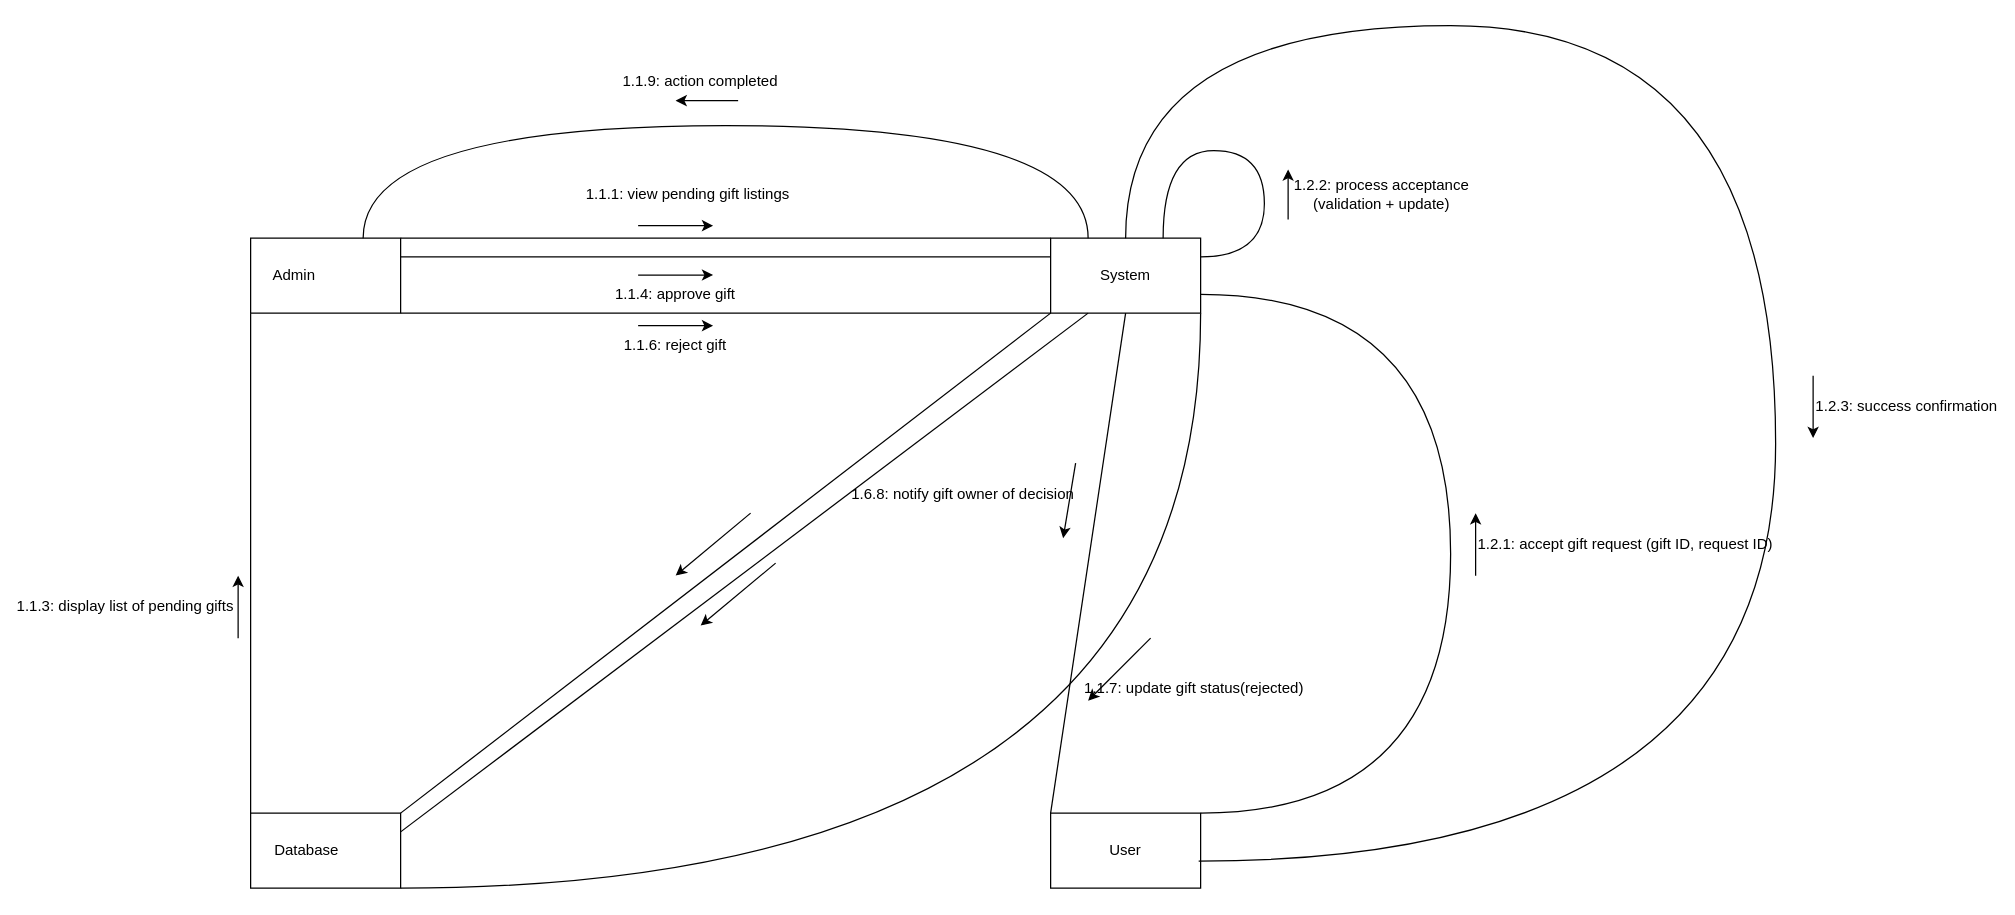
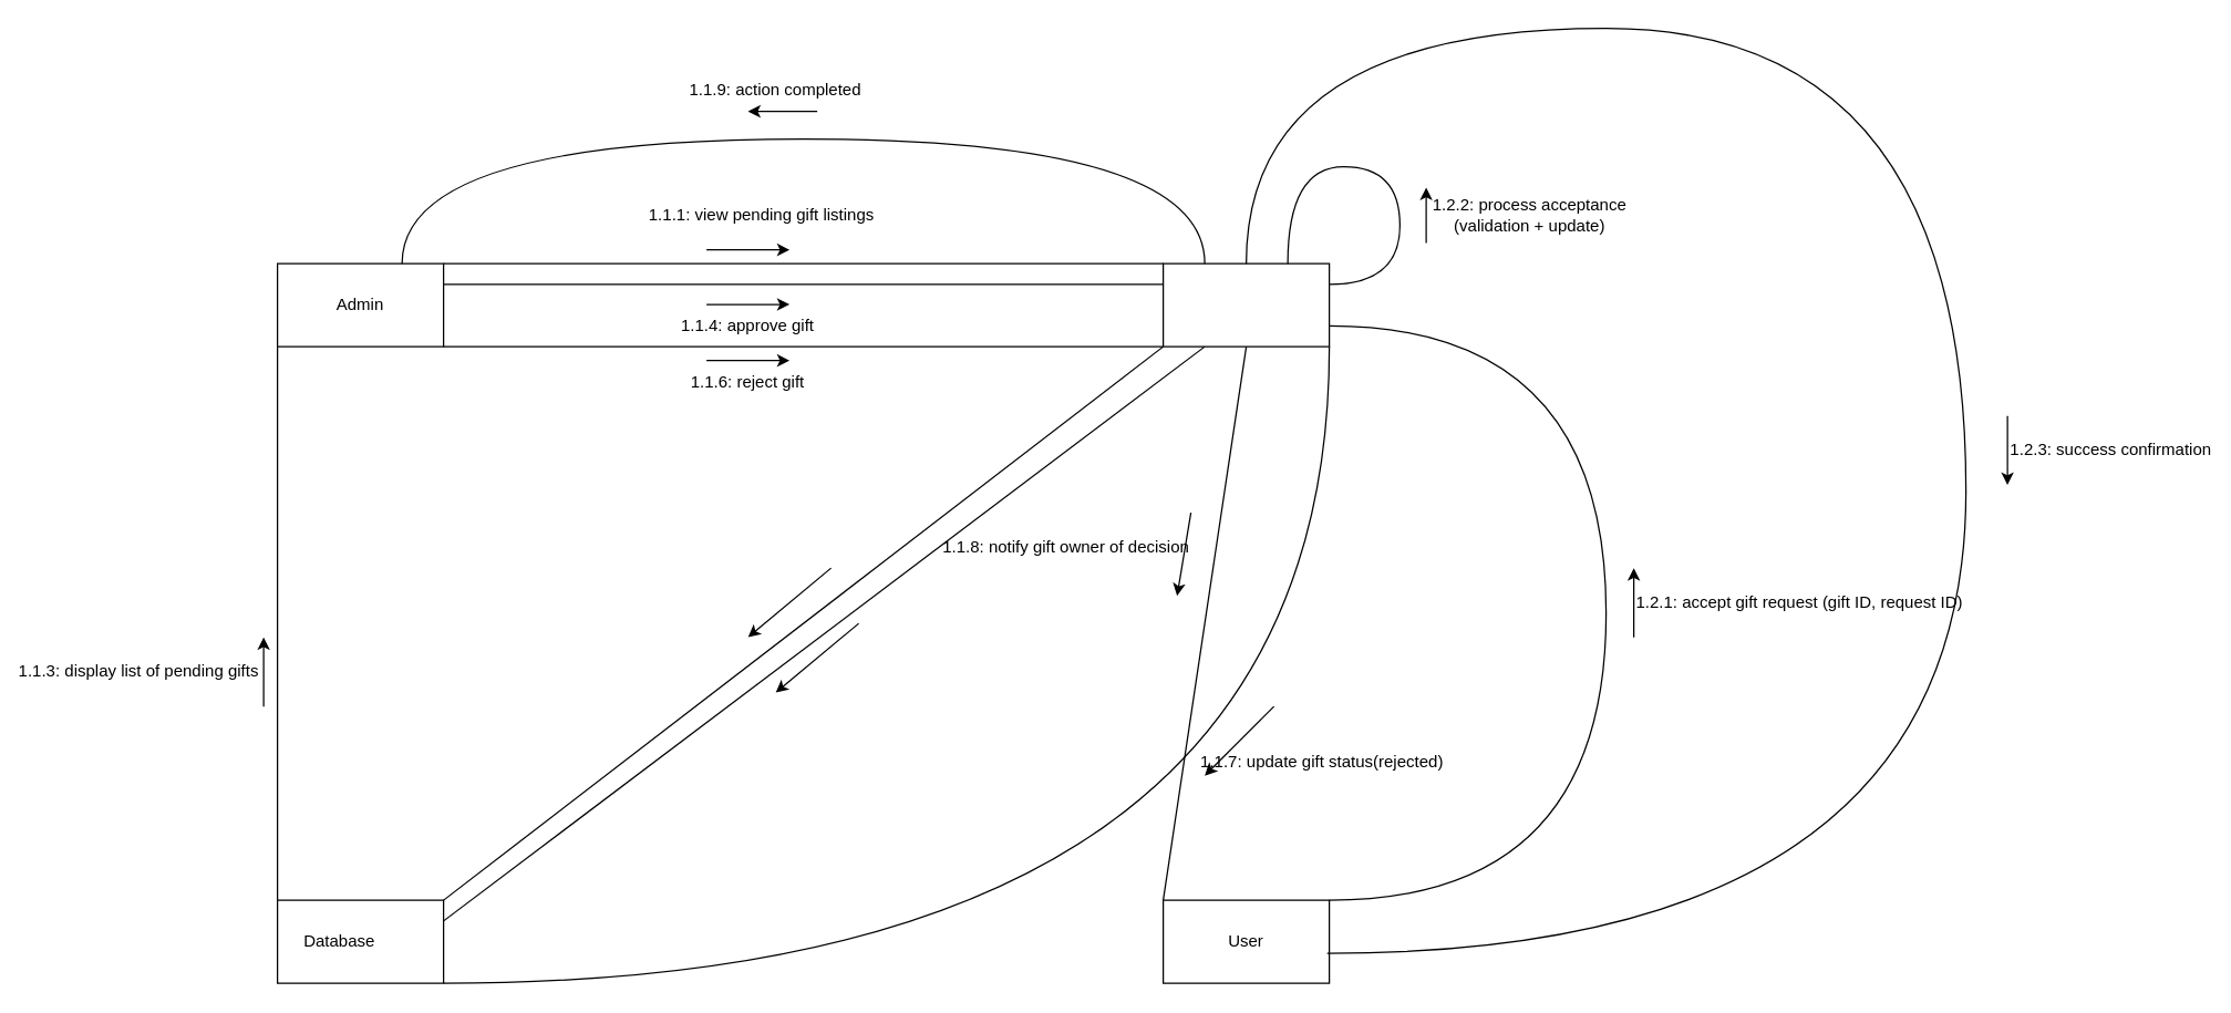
- <mxCell id="3" value="Admin" style="text;html=1;align=center;verticalAlign=middle;whiteSpace=wrap;rounded=0;" vertex="1" parent="1"><mxGeometry x="205" y="205" width="60" height="30" as="geometry" /></mxCell>
+ <mxCell id="3" value="Admin" style="text;html=1;align=center;verticalAlign=middle;whiteSpace=wrap;rounded=0;" vertex="1" parent="1"><mxGeometry x="230" y="205" width="60" height="30" as="geometry" /></mxCell>
- <mxCell id="5" value="System" style="text;html=1;align=center;verticalAlign=middle;whiteSpace=wrap;rounded=0;" vertex="1" parent="1"><mxGeometry x="870" y="205" width="60" height="30" as="geometry" /></mxCell>
- <mxCell id="31" value="&lt;span style=&quot;text-wrap-mode: nowrap;&quot;&gt;1.6.8: notify gift owner of decision&lt;/span&gt;" style="text;html=1;align=center;verticalAlign=middle;whiteSpace=wrap;rounded=0;" vertex="1" parent="1"><mxGeometry x="690" y="380" width="160" height="30" as="geometry" /></mxCell>
+ <mxCell id="31" value="&lt;span style=&quot;text-wrap-mode: nowrap;&quot;&gt;1.1.8: notify gift owner of decision&lt;/span&gt;" style="text;html=1;align=center;verticalAlign=middle;whiteSpace=wrap;rounded=0;" vertex="1" parent="1"><mxGeometry x="690" y="380" width="160" height="30" as="geometry" /></mxCell>
